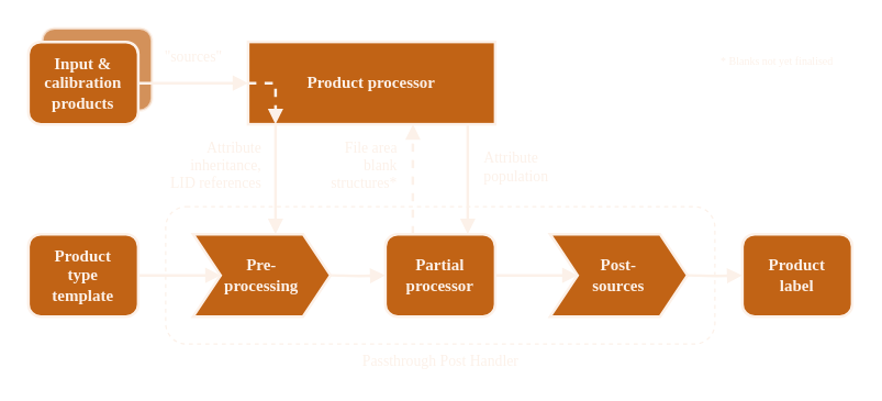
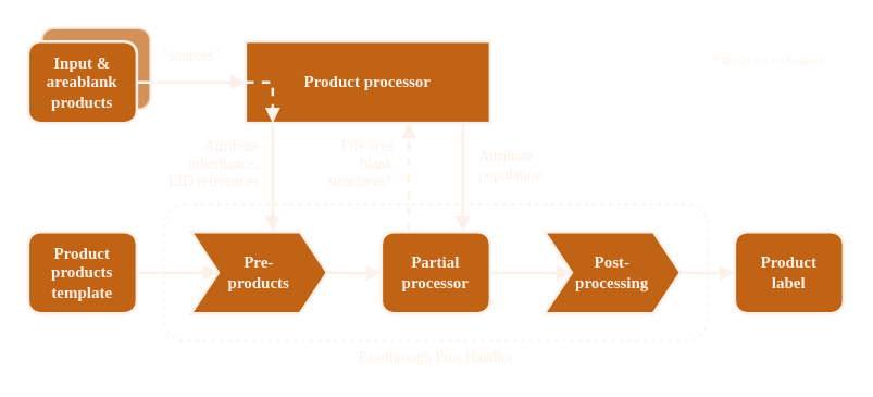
- <mxCell id="19" value="Input &amp;amp; calibration&lt;br&gt;products" style="rounded=1;whiteSpace=wrap;html=1;strokeWidth=2;strokeColor=#FCF1E9;fillColor=#C16315;fontFamily=Fira Sans;fontSource=https%3A%2F%2Ffonts.googleapis.com%2Fcss%3Ffamily%3DFira%2BSans;fontColor=#FCF1E9;fontStyle=1" vertex="1" parent="1"><mxGeometry x="20" y="30" width="80" height="60" as="geometry" /></mxCell>
+ <mxCell id="19" value="Input &amp;amp; areablank&lt;br&gt;products" style="rounded=1;whiteSpace=wrap;html=1;strokeWidth=2;strokeColor=#FCF1E9;fillColor=#C16315;fontFamily=Fira Sans;fontSource=https%3A%2F%2Ffonts.googleapis.com%2Fcss%3Ffamily%3DFira%2BSans;fontColor=#FCF1E9;fontStyle=1" vertex="1" parent="1"><mxGeometry x="20" y="30" width="80" height="60" as="geometry" /></mxCell>
- <mxCell id="11" value="&lt;font data-font-src=&quot;https://fonts.googleapis.com/css?family=Fira+Sans&quot;&gt;Product &lt;br&gt;type&lt;br&gt;template&lt;/font&gt;" style="rounded=1;whiteSpace=wrap;html=1;strokeWidth=2;strokeColor=#FCF1E9;fillColor=#C16315;fontFamily=Fira Sans;fontSource=https%3A%2F%2Ffonts.googleapis.com%2Fcss%3Ffamily%3DFira%2BSans;fontColor=#FCF1E9;fontStyle=1" vertex="1" parent="1"><mxGeometry x="20" y="170" width="80" height="60" as="geometry" /></mxCell>
+ <mxCell id="11" value="&lt;font data-font-src=&quot;https://fonts.googleapis.com/css?family=Fira+Sans&quot;&gt;Product &lt;br&gt;products&lt;br&gt;template&lt;/font&gt;" style="rounded=1;whiteSpace=wrap;html=1;strokeWidth=2;strokeColor=#FCF1E9;fillColor=#C16315;fontFamily=Fira Sans;fontSource=https%3A%2F%2Ffonts.googleapis.com%2Fcss%3Ffamily%3DFira%2BSans;fontColor=#FCF1E9;fontStyle=1" vertex="1" parent="1"><mxGeometry x="20" y="170" width="80" height="60" as="geometry" /></mxCell>
- <mxCell id="16" value="Pre-&lt;br&gt;processing" style="shape=step;perimeter=stepPerimeter;whiteSpace=wrap;html=1;fixedSize=1;rounded=0;labelBackgroundColor=none;strokeColor=#FCF1E9;strokeWidth=2;fillColor=#C16315;fontFamily=Fira Sans;fontSource=https%3A%2F%2Ffonts.googleapis.com%2Fcss%3Ffamily%3DFira%2BSans;fontSize=12;fontColor=#FCF1E9;spacingLeft=0;fontStyle=1" vertex="1" parent="1"><mxGeometry x="140" y="170" width="100" height="60" as="geometry" /></mxCell>
+ <mxCell id="16" value="Pre-&lt;br&gt;products" style="shape=step;perimeter=stepPerimeter;whiteSpace=wrap;html=1;fixedSize=1;rounded=0;labelBackgroundColor=none;strokeColor=#FCF1E9;strokeWidth=2;fillColor=#C16315;fontFamily=Fira Sans;fontSource=https%3A%2F%2Ffonts.googleapis.com%2Fcss%3Ffamily%3DFira%2BSans;fontSize=12;fontColor=#FCF1E9;spacingLeft=0;fontStyle=1" vertex="1" parent="1"><mxGeometry x="140" y="170" width="100" height="60" as="geometry" /></mxCell>
- <mxCell id="17" value="Post-&lt;br&gt;sources" style="shape=step;perimeter=stepPerimeter;whiteSpace=wrap;html=1;fixedSize=1;rounded=0;labelBackgroundColor=none;strokeColor=#FCF1E9;strokeWidth=2;fillColor=#C16315;fontFamily=Fira Sans;fontSource=https%3A%2F%2Ffonts.googleapis.com%2Fcss%3Ffamily%3DFira%2BSans;fontSize=12;fontColor=#FCF1E9;spacingLeft=0;fontStyle=1" vertex="1" parent="1"><mxGeometry x="400" y="170" width="100" height="60" as="geometry" /></mxCell>
+ <mxCell id="17" value="Post-&lt;br&gt;processing" style="shape=step;perimeter=stepPerimeter;whiteSpace=wrap;html=1;fixedSize=1;rounded=0;labelBackgroundColor=none;strokeColor=#FCF1E9;strokeWidth=2;fillColor=#C16315;fontFamily=Fira Sans;fontSource=https%3A%2F%2Ffonts.googleapis.com%2Fcss%3Ffamily%3DFira%2BSans;fontSize=12;fontColor=#FCF1E9;spacingLeft=0;fontStyle=1" vertex="1" parent="1"><mxGeometry x="400" y="170" width="100" height="60" as="geometry" /></mxCell>
